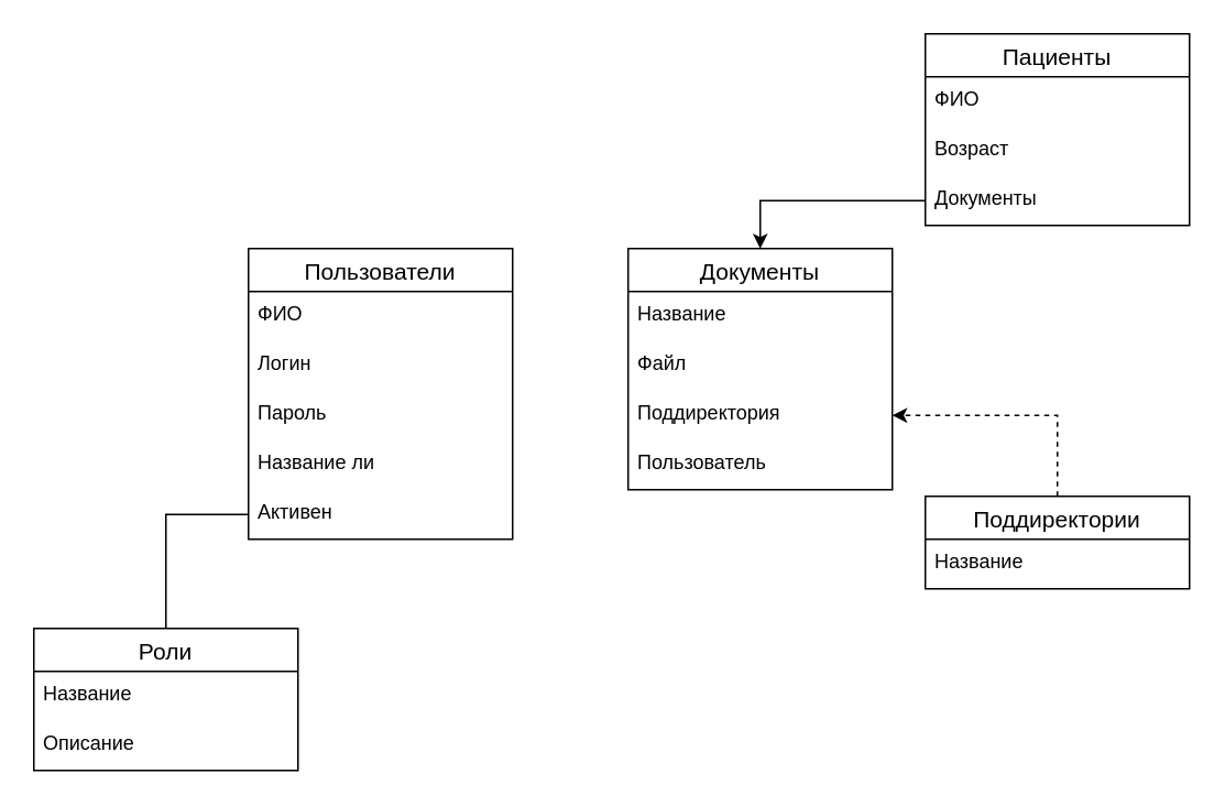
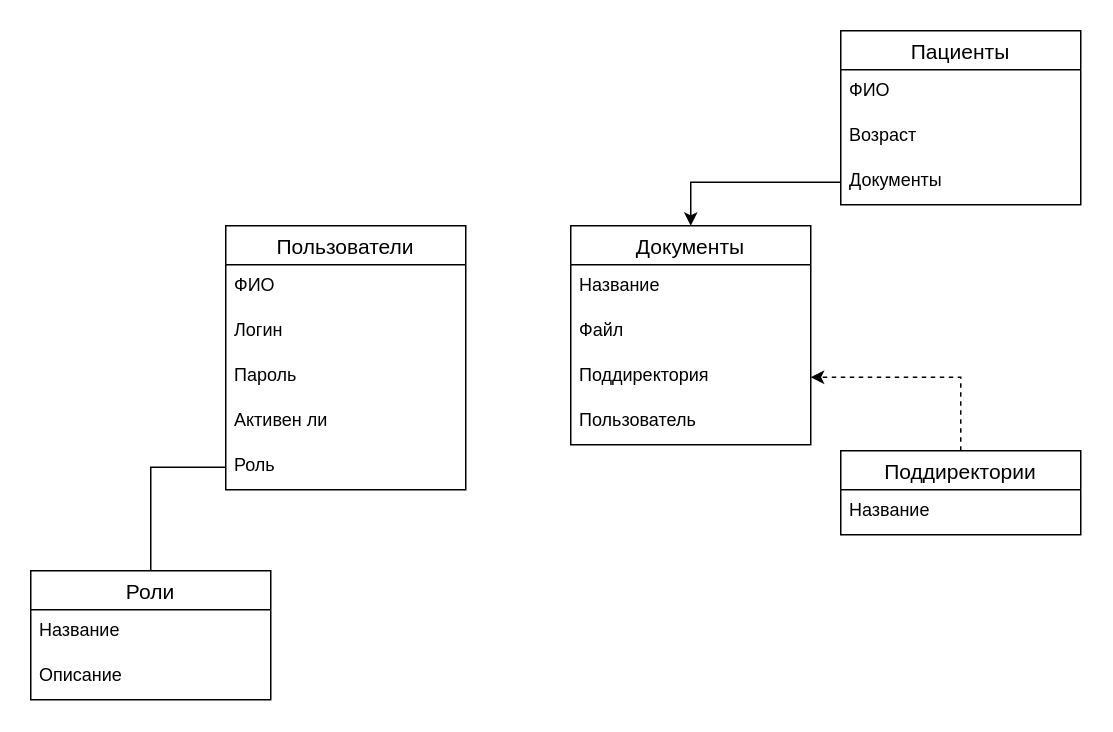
- <mxCell id="6" value="Название ли" style="text;strokeColor=none;fillColor=none;spacingLeft=4;spacingRight=4;overflow=hidden;rotatable=0;points=[[0,0.5],[1,0.5]];portConstraint=eastwest;fontSize=12;whiteSpace=wrap;html=1;" vertex="1" parent="2"><mxGeometry y="116" width="160" height="30" as="geometry" /></mxCell>
+ <mxCell id="6" value="Активен ли" style="text;strokeColor=none;fillColor=none;spacingLeft=4;spacingRight=4;overflow=hidden;rotatable=0;points=[[0,0.5],[1,0.5]];portConstraint=eastwest;fontSize=12;whiteSpace=wrap;html=1;" vertex="1" parent="2"><mxGeometry y="116" width="160" height="30" as="geometry" /></mxCell>
- <mxCell id="7" value="Активен" style="text;strokeColor=none;fillColor=none;spacingLeft=4;spacingRight=4;overflow=hidden;rotatable=0;points=[[0,0.5],[1,0.5]];portConstraint=eastwest;fontSize=12;whiteSpace=wrap;html=1;" vertex="1" parent="2"><mxGeometry y="146" width="160" height="30" as="geometry" /></mxCell>
+ <mxCell id="7" value="Роль" style="text;strokeColor=none;fillColor=none;spacingLeft=4;spacingRight=4;overflow=hidden;rotatable=0;points=[[0,0.5],[1,0.5]];portConstraint=eastwest;fontSize=12;whiteSpace=wrap;html=1;" vertex="1" parent="2"><mxGeometry y="146" width="160" height="30" as="geometry" /></mxCell>
